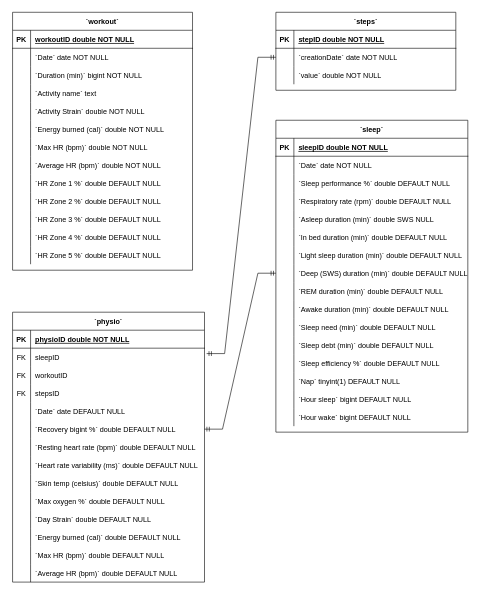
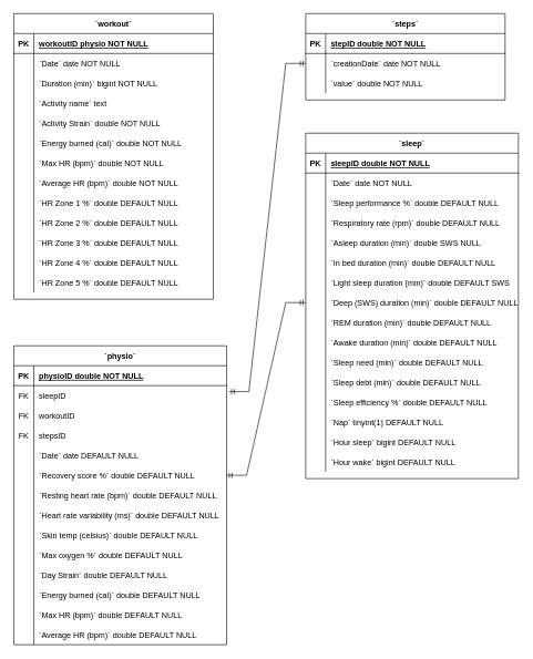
- <mxCell id="5" value="workoutID double NOT NULL" style="shape=partialRectangle;connectable=0;fillColor=none;top=0;left=0;bottom=0;right=0;align=left;spacingLeft=6;fontStyle=5;overflow=hidden;" vertex="1" parent="3"><mxGeometry x="30" width="270" height="30" as="geometry"><mxRectangle width="270" height="30" as="alternateBounds" /></mxGeometry></mxCell>
+ <mxCell id="5" value="workoutID physio NOT NULL" style="shape=partialRectangle;connectable=0;fillColor=none;top=0;left=0;bottom=0;right=0;align=left;spacingLeft=6;fontStyle=5;overflow=hidden;" vertex="1" parent="3"><mxGeometry x="30" width="270" height="30" as="geometry"><mxRectangle width="270" height="30" as="alternateBounds" /></mxGeometry></mxCell>
- <mxCell id="73" value="`Light sleep duration (min)` double DEFAULT NULL" style="shape=partialRectangle;overflow=hidden;connectable=0;fillColor=none;align=left;top=0;left=0;bottom=0;right=0;spacingLeft=6;" vertex="1" parent="71"><mxGeometry x="30" width="290" height="30" as="geometry"><mxRectangle width="290" height="30" as="alternateBounds" /></mxGeometry></mxCell>
+ <mxCell id="73" value="`Light sleep duration (min)` double DEFAULT SWS" style="shape=partialRectangle;overflow=hidden;connectable=0;fillColor=none;align=left;top=0;left=0;bottom=0;right=0;spacingLeft=6;" vertex="1" parent="71"><mxGeometry x="30" width="290" height="30" as="geometry"><mxRectangle width="290" height="30" as="alternateBounds" /></mxGeometry></mxCell>
- <mxCell id="119" value="`Recovery bigint %` double DEFAULT NULL" style="shape=partialRectangle;overflow=hidden;connectable=0;fillColor=none;align=left;top=0;left=0;bottom=0;right=0;spacingLeft=6;" vertex="1" parent="117"><mxGeometry x="30" width="290" height="30" as="geometry"><mxRectangle width="290" height="30" as="alternateBounds" /></mxGeometry></mxCell>
+ <mxCell id="119" value="`Recovery score %` double DEFAULT NULL" style="shape=partialRectangle;overflow=hidden;connectable=0;fillColor=none;align=left;top=0;left=0;bottom=0;right=0;spacingLeft=6;" vertex="1" parent="117"><mxGeometry x="30" width="290" height="30" as="geometry"><mxRectangle width="290" height="30" as="alternateBounds" /></mxGeometry></mxCell>
